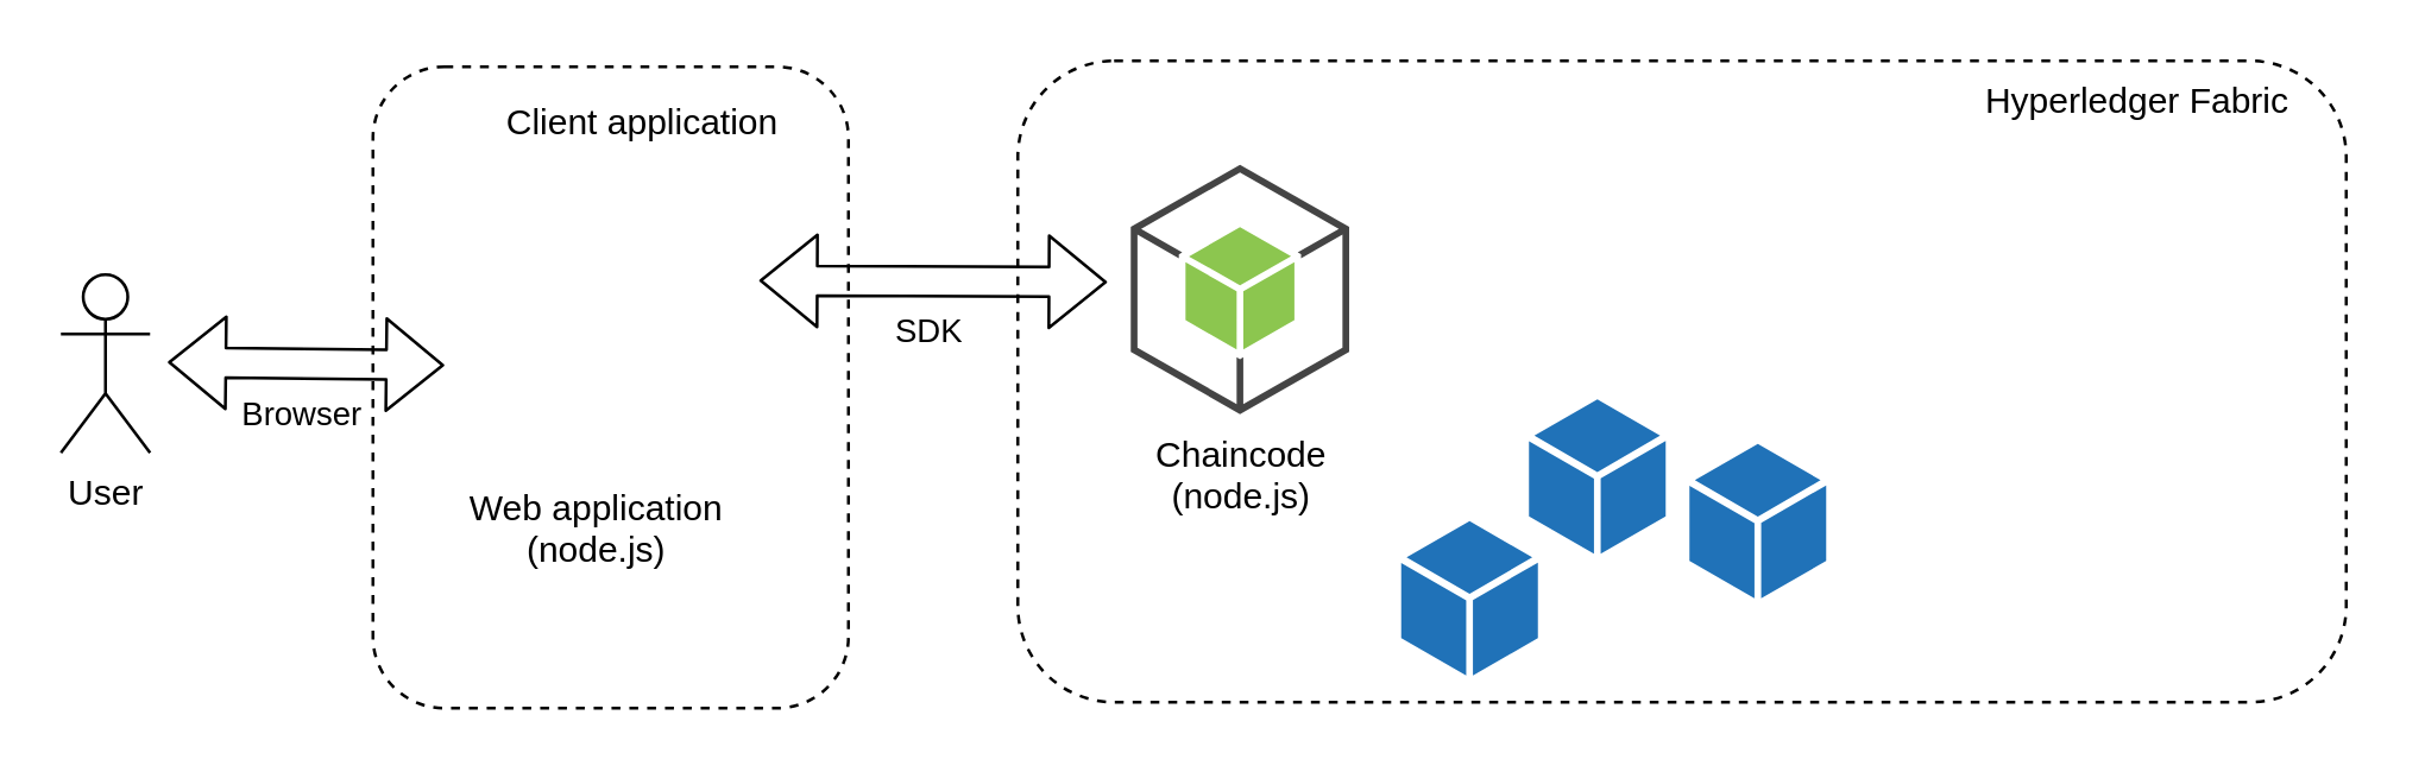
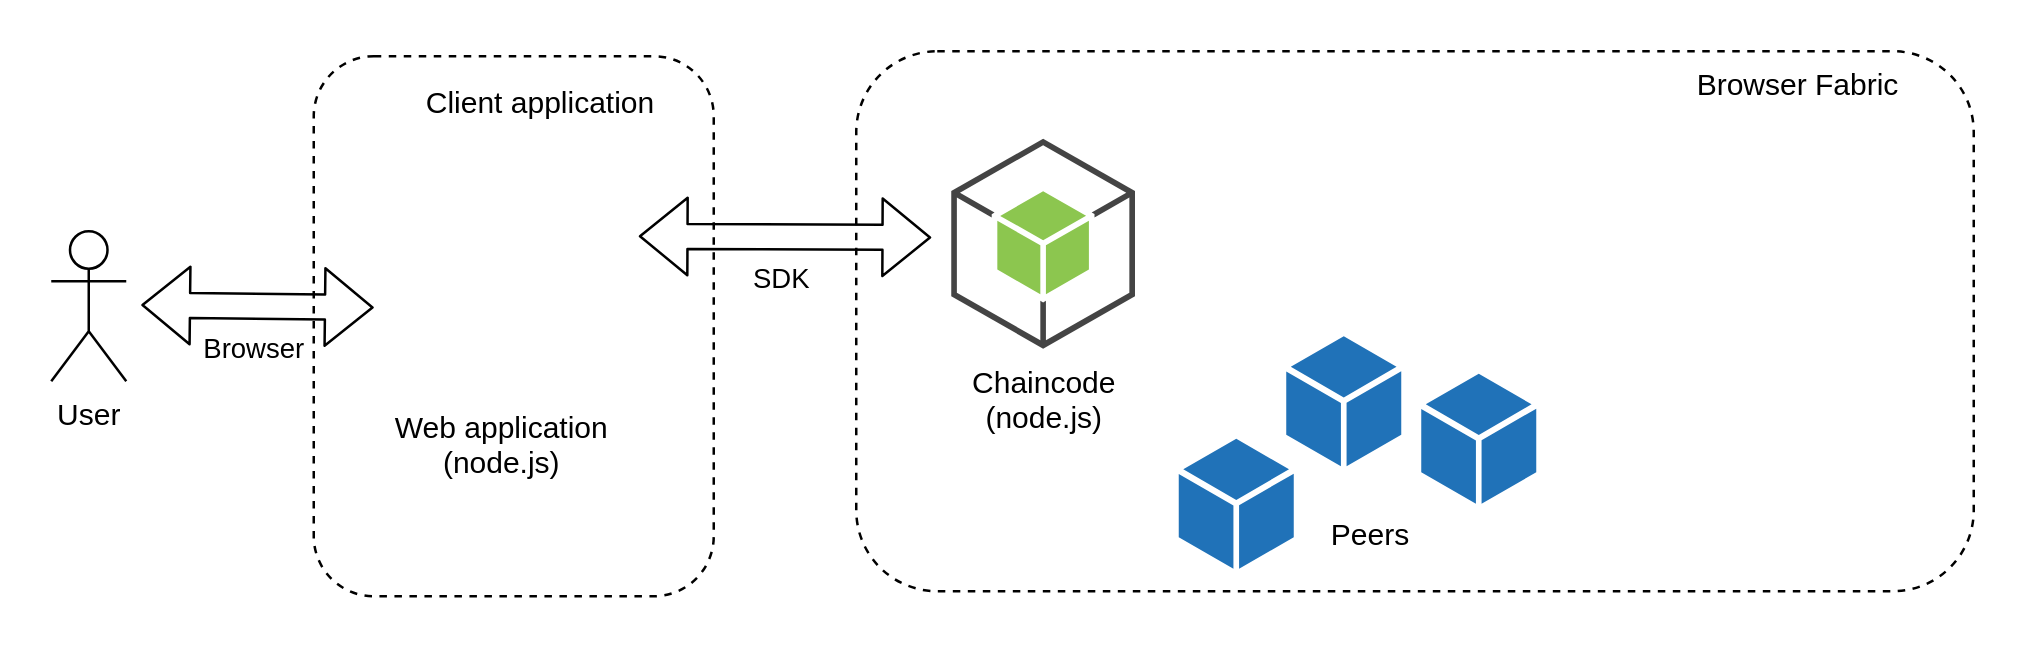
- <mxCell id="5" value="Hyperledger Fabric" style="text;html=1;strokeColor=none;fillColor=none;align=center;verticalAlign=middle;whiteSpace=wrap;rounded=0;" parent="1" vertex="1"><mxGeometry x="644" y="24" width="150" height="20" as="geometry" /></mxCell>
+ <mxCell id="5" value="Browser Fabric" style="text;html=1;strokeColor=none;fillColor=none;align=center;verticalAlign=middle;whiteSpace=wrap;rounded=0;" parent="1" vertex="1"><mxGeometry x="644" y="24" width="150" height="20" as="geometry" /></mxCell>
+ <mxCell id="9" value="Peers" style="text;html=1;strokeColor=none;fillColor=none;align=center;verticalAlign=middle;whiteSpace=wrap;rounded=0;labelBackgroundColor=none;" vertex="1" parent="1"><mxGeometry x="528" y="204" width="40" height="20" as="geometry" /></mxCell>
